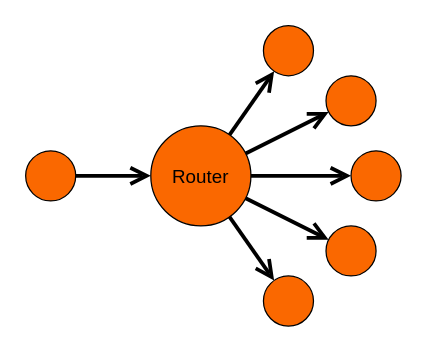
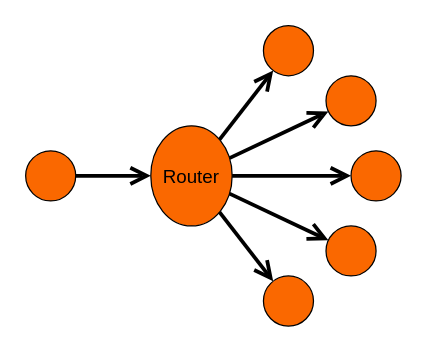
- <mxCell id="2" value="Router" style="ellipse;whiteSpace=wrap;html=1;aspect=fixed;fillColor=#fa6800;fontColor=#000000;strokeColor=#000000;fontSize=15;" vertex="1" parent="1"><mxGeometry x="120" y="100" width="80" height="80" as="geometry" /></mxCell>
+ <mxCell id="2" value="Router" style="ellipse;whiteSpace=wrap;html=1;aspect=fixed;fillColor=#fa6800;fontColor=#000000;strokeColor=#000000;fontSize=15;" vertex="1" parent="1"><mxGeometry x="120" y="100" width="65" height="80" as="geometry" /></mxCell>
